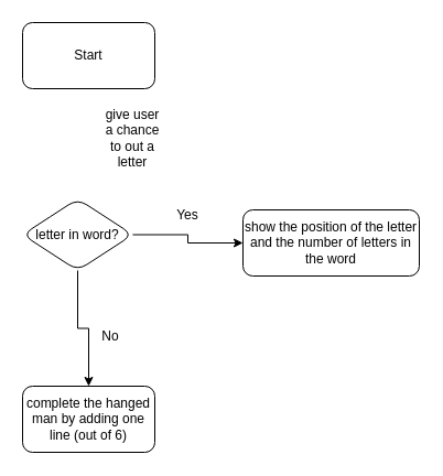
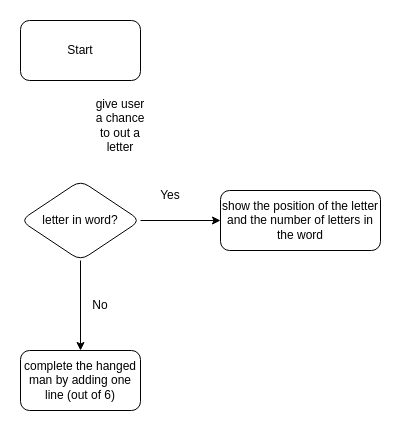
- <mxCell id="5" value="letter in word?" style="rhombus;whiteSpace=wrap;html=1;rounded=1;" vertex="1" parent="1"><mxGeometry x="20" y="180" width="100" height="65" as="geometry" /></mxCell>
+ <mxCell id="5" value="letter in word?" style="rhombus;whiteSpace=wrap;html=1;rounded=1;" vertex="1" parent="1"><mxGeometry x="20" y="180" width="120" height="80" as="geometry" /></mxCell>
